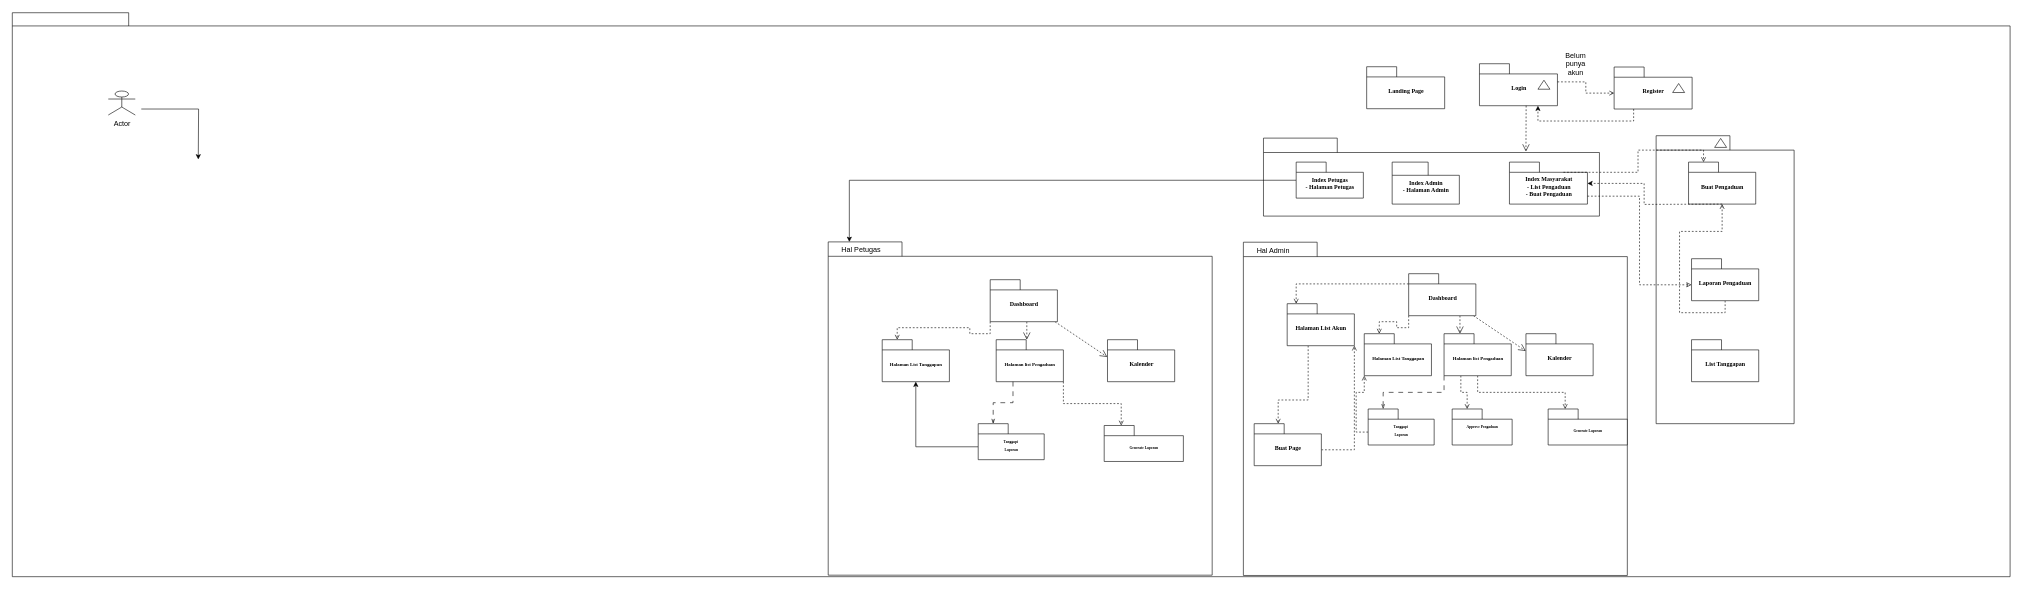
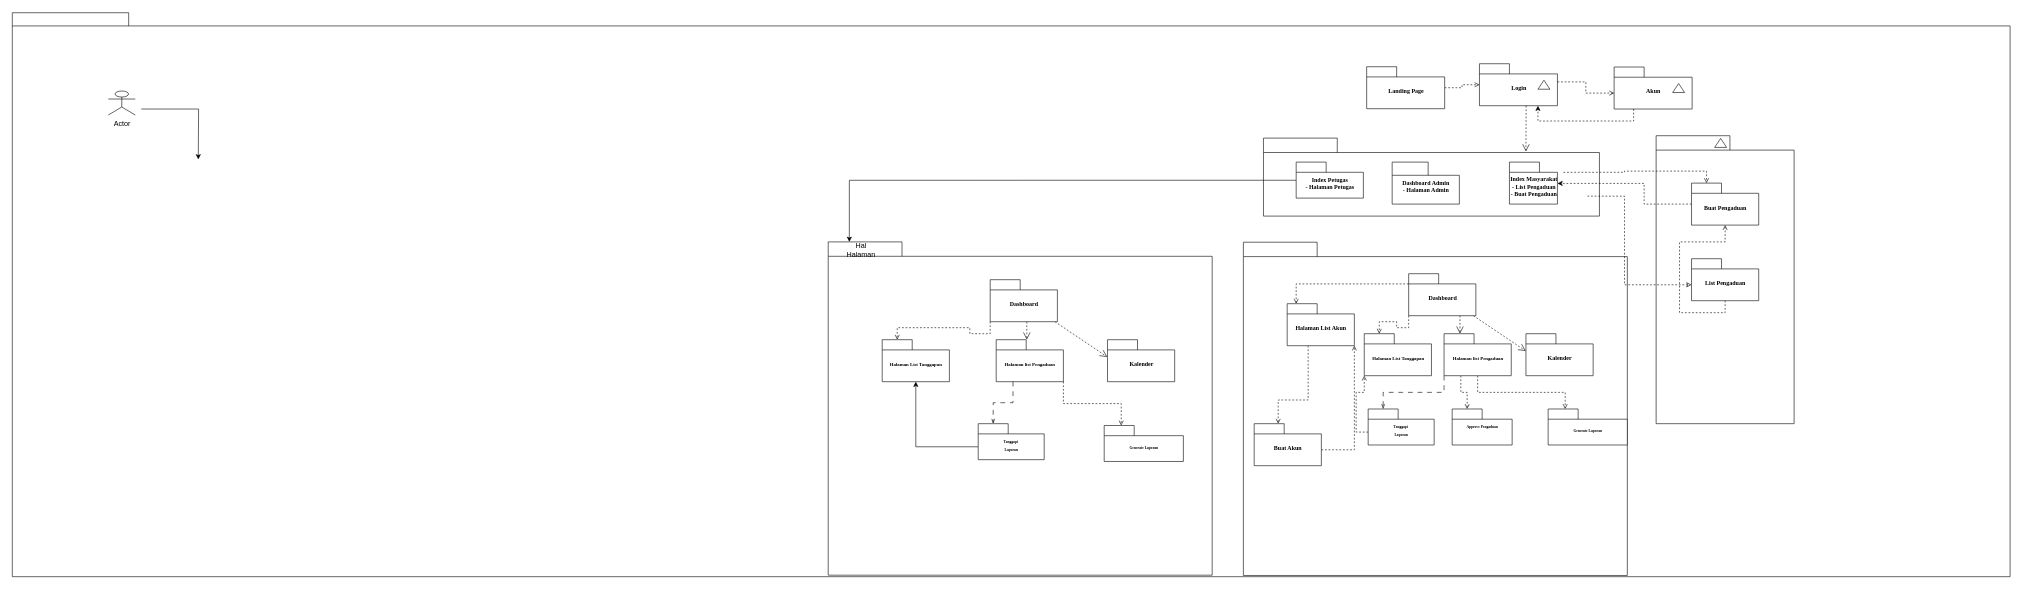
- <mxCell id="53" value="Belum punya akun" style="text;html=1;strokeColor=none;fillColor=none;align=center;verticalAlign=middle;whiteSpace=wrap;rounded=0;" vertex="1" parent="1"><mxGeometry x="2595.5" y="91" width="60" height="30" as="geometry" /></mxCell>
+ <mxCell id="32" value="" style="edgeStyle=orthogonalEdgeStyle;rounded=0;orthogonalLoop=1;jettySize=auto;html=1;dashed=1;endArrow=open;endFill=0;" edge="1" parent="1" source="33" target="4"><mxGeometry relative="1" as="geometry" /></mxCell>
- <mxCell id="50" value="Register" style="shape=folder;fontStyle=1;spacingTop=10;tabWidth=50;tabHeight=17;tabPosition=left;html=1;rounded=0;shadow=0;comic=0;labelBackgroundColor=none;strokeWidth=1;fontFamily=Verdana;fontSize=10;align=center;" vertex="1" parent="49"><mxGeometry width="130" height="70" as="geometry" /></mxCell>
+ <mxCell id="50" value="Akun" style="shape=folder;fontStyle=1;spacingTop=10;tabWidth=50;tabHeight=17;tabPosition=left;html=1;rounded=0;shadow=0;comic=0;labelBackgroundColor=none;strokeWidth=1;fontFamily=Verdana;fontSize=10;align=center;" vertex="1" parent="49"><mxGeometry width="130" height="70" as="geometry" /></mxCell>
- <mxCell id="8" value="Index Masyarakat&lt;br&gt;- List Pengaduan&lt;br&gt;- Buat Pengaduan" style="shape=folder;fontStyle=1;spacingTop=10;tabWidth=50;tabHeight=17;tabPosition=left;html=1;rounded=0;shadow=0;comic=0;labelBackgroundColor=none;strokeWidth=1;fontFamily=Verdana;fontSize=10;align=center;" parent="6" vertex="1"><mxGeometry x="130" y="40" width="130" height="70" as="geometry" /></mxCell>
+ <mxCell id="8" value="Index Masyarakat&lt;br&gt;- List Pengaduan&lt;br&gt;- Buat Pengaduan" style="shape=folder;fontStyle=1;spacingTop=10;tabWidth=50;tabHeight=17;tabPosition=left;html=1;rounded=0;shadow=0;comic=0;labelBackgroundColor=none;strokeWidth=1;fontFamily=Verdana;fontSize=10;align=center;" parent="6" vertex="1"><mxGeometry x="130" y="40" width="80" height="70" as="geometry" /></mxCell>
- <mxCell id="14" value="Buat Pengaduan" style="shape=folder;fontStyle=1;spacingTop=10;tabWidth=50;tabHeight=17;tabPosition=left;html=1;rounded=0;shadow=0;comic=0;labelBackgroundColor=none;strokeWidth=1;fontFamily=Verdana;fontSize=10;align=center;" parent="11" vertex="1"><mxGeometry x="54" y="44" width="112" height="70" as="geometry" /></mxCell>
+ <mxCell id="14" value="Buat Pengaduan" style="shape=folder;fontStyle=1;spacingTop=10;tabWidth=50;tabHeight=17;tabPosition=left;html=1;rounded=0;shadow=0;comic=0;labelBackgroundColor=none;strokeWidth=1;fontFamily=Verdana;fontSize=10;align=center;" parent="11" vertex="1"><mxGeometry x="59" y="79" width="112" height="70" as="geometry" /></mxCell>
- <mxCell id="9" value="Index Admin&lt;br&gt;- Halaman Admin" style="shape=folder;fontStyle=1;spacingTop=10;tabWidth=60;tabHeight=22;tabPosition=left;html=1;rounded=0;shadow=0;comic=0;labelBackgroundColor=none;strokeWidth=1;fontFamily=Verdana;fontSize=10;align=center;" vertex="1" parent="6"><mxGeometry x="-65.5" y="40" width="112" height="70" as="geometry" /></mxCell>
+ <mxCell id="9" value="Dashboard Admin&lt;br&gt;- Halaman Admin" style="shape=folder;fontStyle=1;spacingTop=10;tabWidth=60;tabHeight=22;tabPosition=left;html=1;rounded=0;shadow=0;comic=0;labelBackgroundColor=none;strokeWidth=1;fontFamily=Verdana;fontSize=10;align=center;" vertex="1" parent="6"><mxGeometry x="-65.5" y="40" width="112" height="70" as="geometry" /></mxCell>
- <mxCell id="56" value="Hal Petugas" style="text;html=1;strokeColor=none;fillColor=none;align=center;verticalAlign=middle;whiteSpace=wrap;rounded=0;" vertex="1" parent="1"><mxGeometry x="1400" y="401" width="70" height="30" as="geometry" /></mxCell>
+ <mxCell id="56" value="Hal Halaman" style="text;html=1;strokeColor=none;fillColor=none;align=center;verticalAlign=middle;whiteSpace=wrap;rounded=0;" vertex="1" parent="1"><mxGeometry x="1400" y="401" width="70" height="30" as="geometry" /></mxCell>
- <mxCell id="31" value="Hal Admin" style="text;html=1;strokeColor=none;fillColor=none;align=center;verticalAlign=middle;whiteSpace=wrap;rounded=0;" vertex="1" parent="1"><mxGeometry x="2072" y="402.5" width="100" height="30" as="geometry" /></mxCell>
- <mxCell id="16" value="Laporan Pengaduan" style="shape=folder;fontStyle=1;spacingTop=10;tabWidth=50;tabHeight=17;tabPosition=left;html=1;rounded=0;shadow=0;comic=0;labelBackgroundColor=none;strokeWidth=1;fontFamily=Verdana;fontSize=10;align=center;" parent="11" vertex="1"><mxGeometry x="59" y="205" width="112" height="70" as="geometry" /></mxCell>
+ <mxCell id="16" value="List Pengaduan" style="shape=folder;fontStyle=1;spacingTop=10;tabWidth=50;tabHeight=17;tabPosition=left;html=1;rounded=0;shadow=0;comic=0;labelBackgroundColor=none;strokeWidth=1;fontFamily=Verdana;fontSize=10;align=center;" parent="11" vertex="1"><mxGeometry x="59" y="205" width="112" height="70" as="geometry" /></mxCell>
- <mxCell id="17" value="List Tanggapan" style="shape=folder;fontStyle=1;spacingTop=10;tabWidth=50;tabHeight=17;tabPosition=left;html=1;rounded=0;shadow=0;comic=0;labelBackgroundColor=none;strokeWidth=1;fontFamily=Verdana;fontSize=10;align=center;" parent="11" vertex="1"><mxGeometry x="59" y="340" width="112" height="70" as="geometry" /></mxCell>
- <mxCell id="42" value="Buat Page" style="shape=folder;fontStyle=1;spacingTop=10;tabWidth=50;tabHeight=17;tabPosition=left;html=1;rounded=0;shadow=0;comic=0;labelBackgroundColor=none;strokeWidth=1;fontFamily=Verdana;fontSize=10;align=center;" vertex="1" parent="1"><mxGeometry x="2090" y="705.5" width="112" height="70" as="geometry" /></mxCell>
+ <mxCell id="42" value="Buat Akun" style="shape=folder;fontStyle=1;spacingTop=10;tabWidth=50;tabHeight=17;tabPosition=left;html=1;rounded=0;shadow=0;comic=0;labelBackgroundColor=none;strokeWidth=1;fontFamily=Verdana;fontSize=10;align=center;" vertex="1" parent="1"><mxGeometry x="2090" y="705.5" width="112" height="70" as="geometry" /></mxCell>
